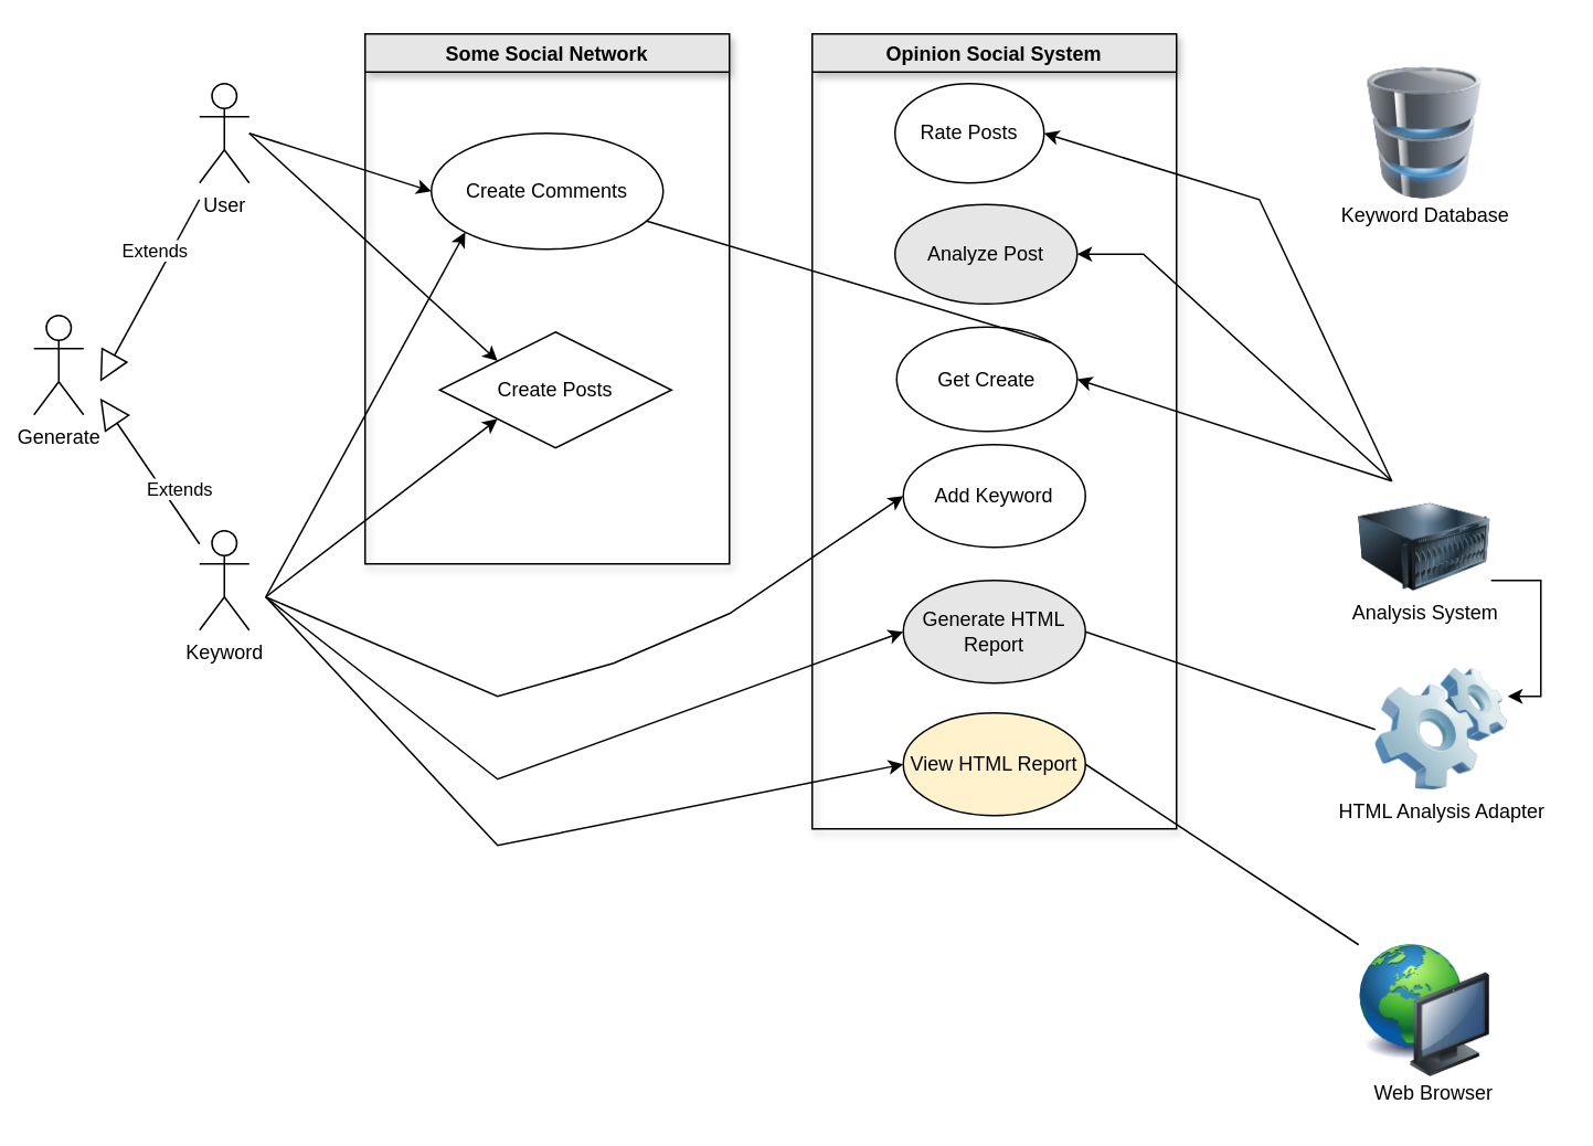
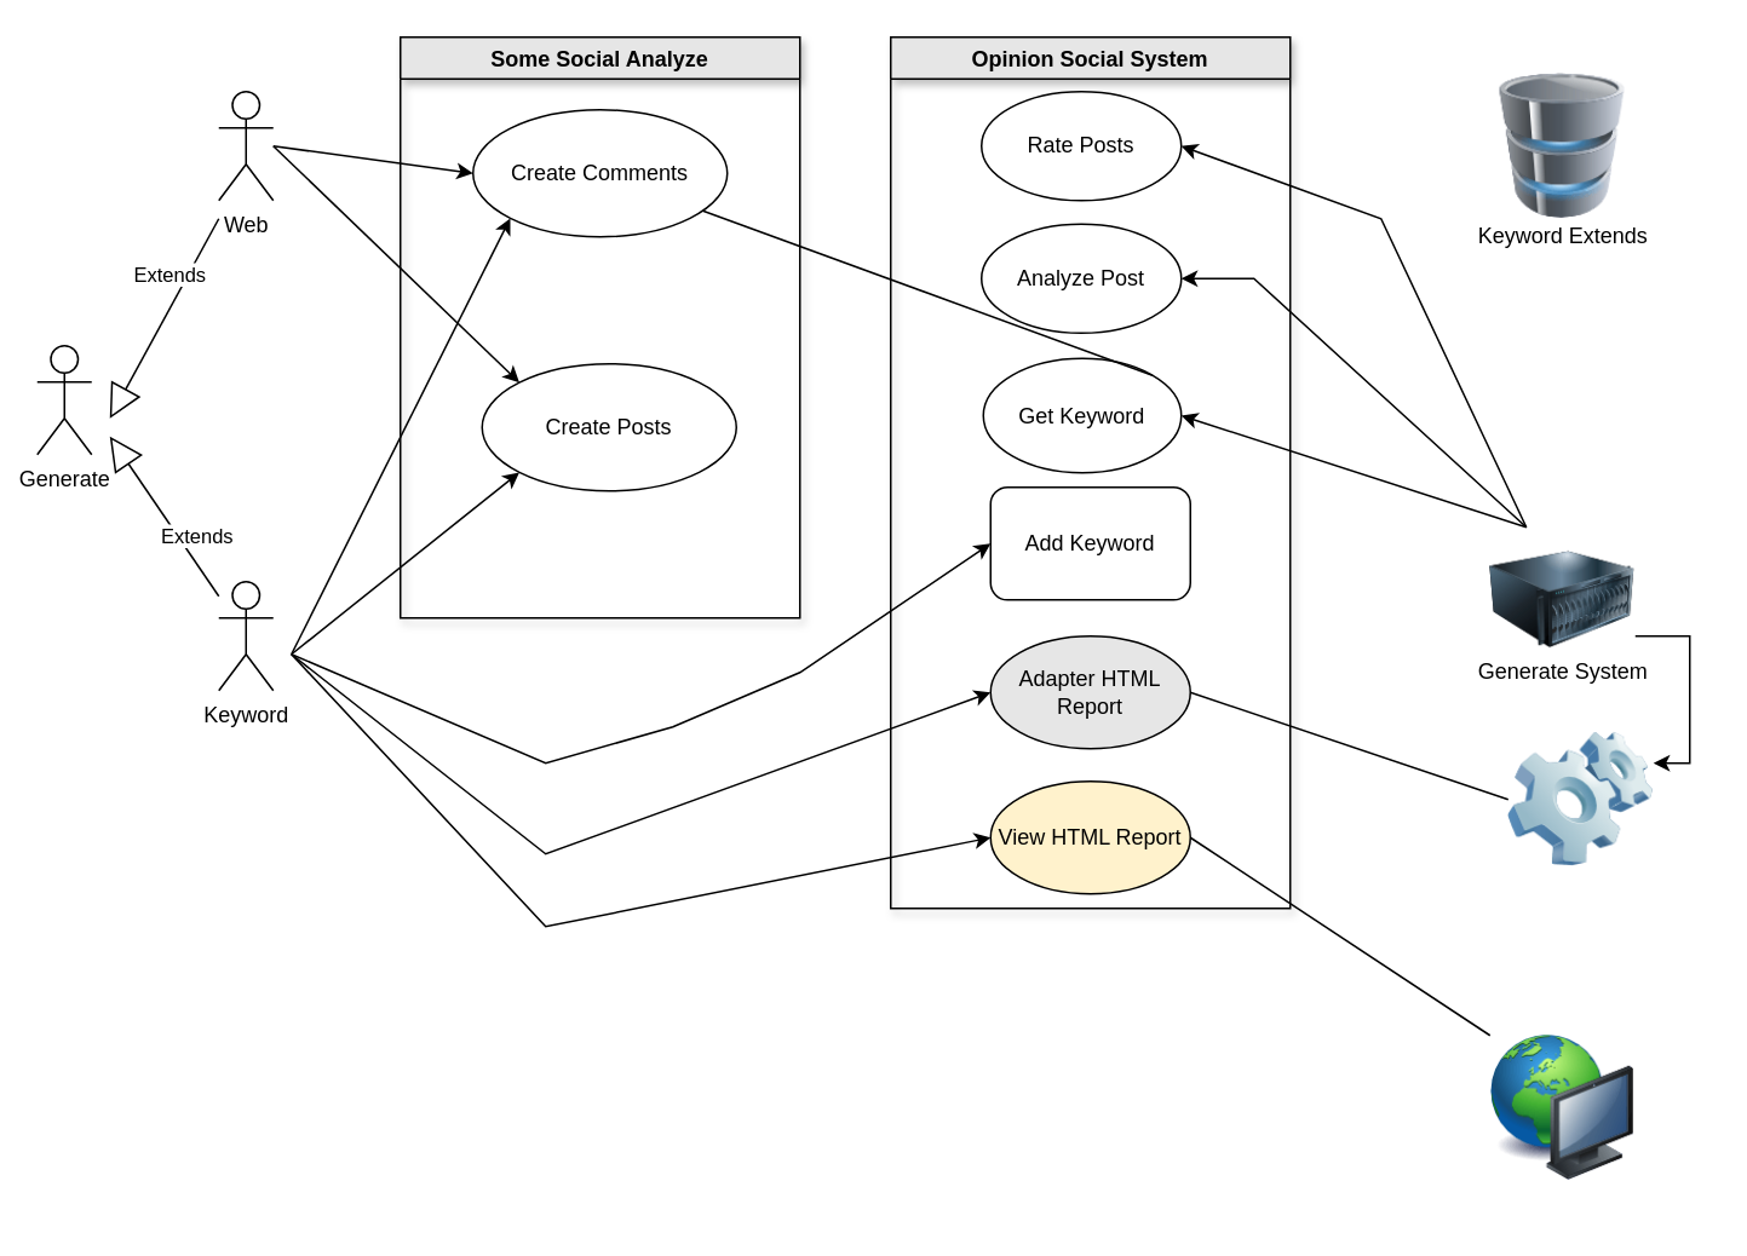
- <mxCell id="24" value="Some Social Network" style="swimlane;fillColor=#E6E6E6;shadow=1;" parent="1" vertex="1"><mxGeometry x="220" y="20" width="220" height="320" as="geometry" /></mxCell>
+ <mxCell id="24" value="Some Social Analyze" style="swimlane;fillColor=#E6E6E6;shadow=1;" parent="1" vertex="1"><mxGeometry x="220" y="20" width="220" height="320" as="geometry" /></mxCell>
- <mxCell id="17" value="Rate Posts" style="ellipse;whiteSpace=wrap;html=1;" parent="16" vertex="1"><mxGeometry x="50" y="30" width="90" height="60" as="geometry" /></mxCell>
+ <mxCell id="17" value="Rate Posts" style="ellipse;whiteSpace=wrap;html=1;" parent="16" vertex="1"><mxGeometry x="50" y="30" width="110" height="60" as="geometry" /></mxCell>
- <mxCell id="25" value="Create Comments" style="ellipse;whiteSpace=wrap;html=1;" parent="24" vertex="1"><mxGeometry x="40" y="60" width="140" height="70" as="geometry" /></mxCell>
+ <mxCell id="25" value="Create Comments" style="ellipse;whiteSpace=wrap;html=1;" parent="24" vertex="1"><mxGeometry x="40" y="40" width="140" height="70" as="geometry" /></mxCell>
- <mxCell id="7" value="User" style="shape=umlActor;verticalLabelPosition=bottom;verticalAlign=top;html=1;outlineConnect=0;" parent="1" vertex="1"><mxGeometry x="120" y="50" width="30" height="60" as="geometry" /></mxCell>
+ <mxCell id="7" value="Web" style="shape=umlActor;verticalLabelPosition=bottom;verticalAlign=top;html=1;outlineConnect=0;" parent="1" vertex="1"><mxGeometry x="120" y="50" width="30" height="60" as="geometry" /></mxCell>
- <mxCell id="14" value="Keyword Database" style="text;html=1;align=center;verticalAlign=middle;resizable=0;points=[];autosize=1;strokeColor=none;fillColor=none;" parent="12" vertex="1"><mxGeometry y="80" width="120" height="20" as="geometry" /></mxCell>
+ <mxCell id="14" value="Keyword Extends" style="text;html=1;align=center;verticalAlign=middle;resizable=0;points=[];autosize=1;strokeColor=none;fillColor=none;" parent="12" vertex="1"><mxGeometry y="80" width="120" height="20" as="geometry" /></mxCell>
- <mxCell id="18" value="Analyze Post" style="ellipse;whiteSpace=wrap;html=1;fillColor=#e6e6e6;" parent="16" vertex="1"><mxGeometry x="50" y="103" width="110" height="60" as="geometry" /></mxCell>
+ <mxCell id="18" value="Analyze Post" style="ellipse;whiteSpace=wrap;html=1;" parent="16" vertex="1"><mxGeometry x="50" y="103" width="110" height="60" as="geometry" /></mxCell>
- <mxCell id="20" value="Get Create" style="ellipse;whiteSpace=wrap;html=1;fillColor=#FFFFFF;" parent="16" vertex="1"><mxGeometry x="51" y="177" width="109" height="63" as="geometry" /></mxCell>
+ <mxCell id="20" value="Get Keyword" style="ellipse;whiteSpace=wrap;html=1;fillColor=#FFFFFF;" parent="16" vertex="1"><mxGeometry x="51" y="177" width="109" height="63" as="geometry" /></mxCell>
- <mxCell id="26" value="Create Posts" style="rhombus;whiteSpace=wrap;html=1;" parent="24" vertex="1"><mxGeometry x="45" y="180" width="140" height="70" as="geometry" /></mxCell>
+ <mxCell id="26" value="Create Posts" style="ellipse;whiteSpace=wrap;html=1;" parent="24" vertex="1"><mxGeometry x="45" y="180" width="140" height="70" as="geometry" /></mxCell>
- <mxCell id="19" value="&lt;div&gt;Add Keyword&lt;/div&gt;" style="ellipse;whiteSpace=wrap;html=1;" parent="16" vertex="1"><mxGeometry x="55" y="248" width="110" height="62" as="geometry" /></mxCell>
+ <mxCell id="19" value="&lt;div&gt;Add Keyword&lt;/div&gt;" style="whiteSpace=wrap;html=1;rounded=1;" parent="16" vertex="1"><mxGeometry x="55" y="248" width="110" height="62" as="geometry" /></mxCell>
- <mxCell id="31" value="Analysis System" style="text;html=1;align=center;verticalAlign=middle;resizable=0;points=[];autosize=1;strokeColor=none;fillColor=none;" parent="29" vertex="1"><mxGeometry y="70" width="100" height="20" as="geometry" /></mxCell>
+ <mxCell id="31" value="Generate System" style="text;html=1;align=center;verticalAlign=middle;resizable=0;points=[];autosize=1;strokeColor=none;fillColor=none;" parent="29" vertex="1"><mxGeometry y="70" width="100" height="20" as="geometry" /></mxCell>
- <mxCell id="21" value="Generate HTML Report" style="ellipse;whiteSpace=wrap;html=1;fillColor=#E6E6E6;" parent="16" vertex="1"><mxGeometry x="55" y="330" width="110" height="62" as="geometry" /></mxCell>
+ <mxCell id="21" value="Adapter HTML Report" style="ellipse;whiteSpace=wrap;html=1;fillColor=#E6E6E6;" parent="16" vertex="1"><mxGeometry x="55" y="330" width="110" height="62" as="geometry" /></mxCell>
- <mxCell id="41" value="HTML Analysis Adapter" style="text;html=1;align=center;verticalAlign=middle;resizable=0;points=[];autosize=1;strokeColor=none;fillColor=none;" parent="39" vertex="1"><mxGeometry y="80" width="140" height="20" as="geometry" /></mxCell>
- <mxCell id="37" value="Web Browser" style="text;html=1;align=center;verticalAlign=middle;resizable=0;points=[];autosize=1;strokeColor=none;fillColor=none;" parent="35" vertex="1"><mxGeometry y="80" width="90" height="20" as="geometry" /></mxCell>
